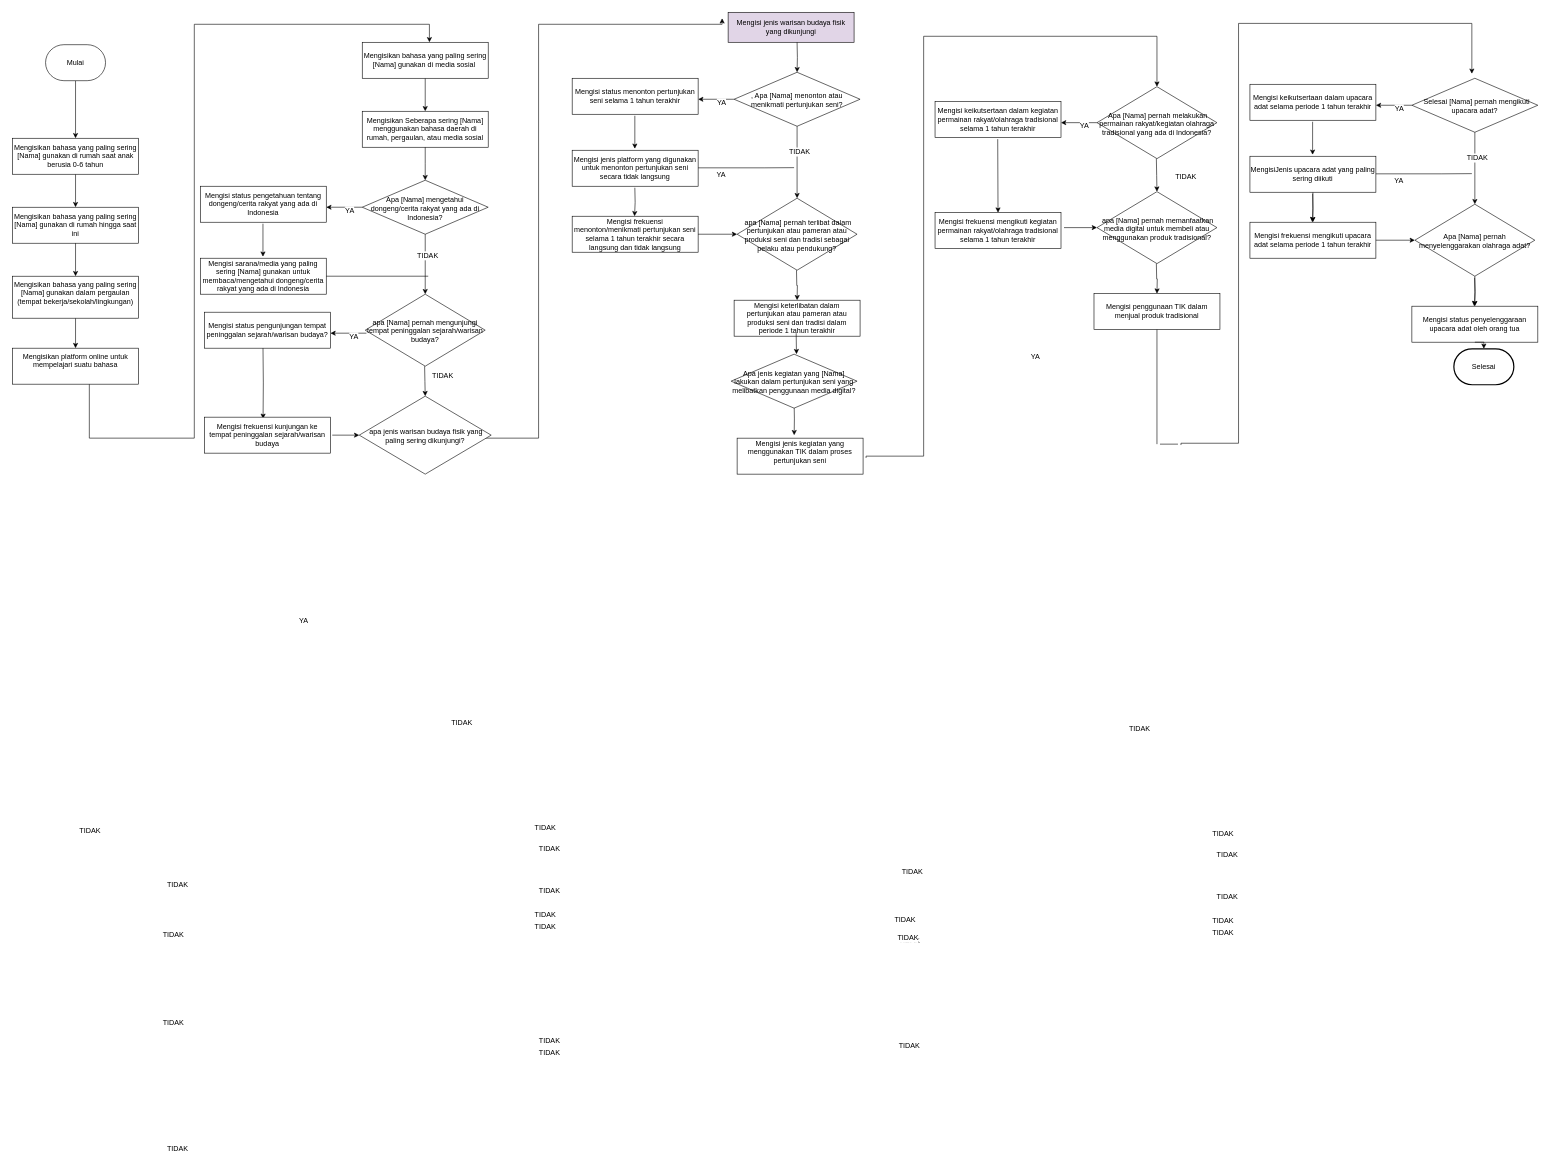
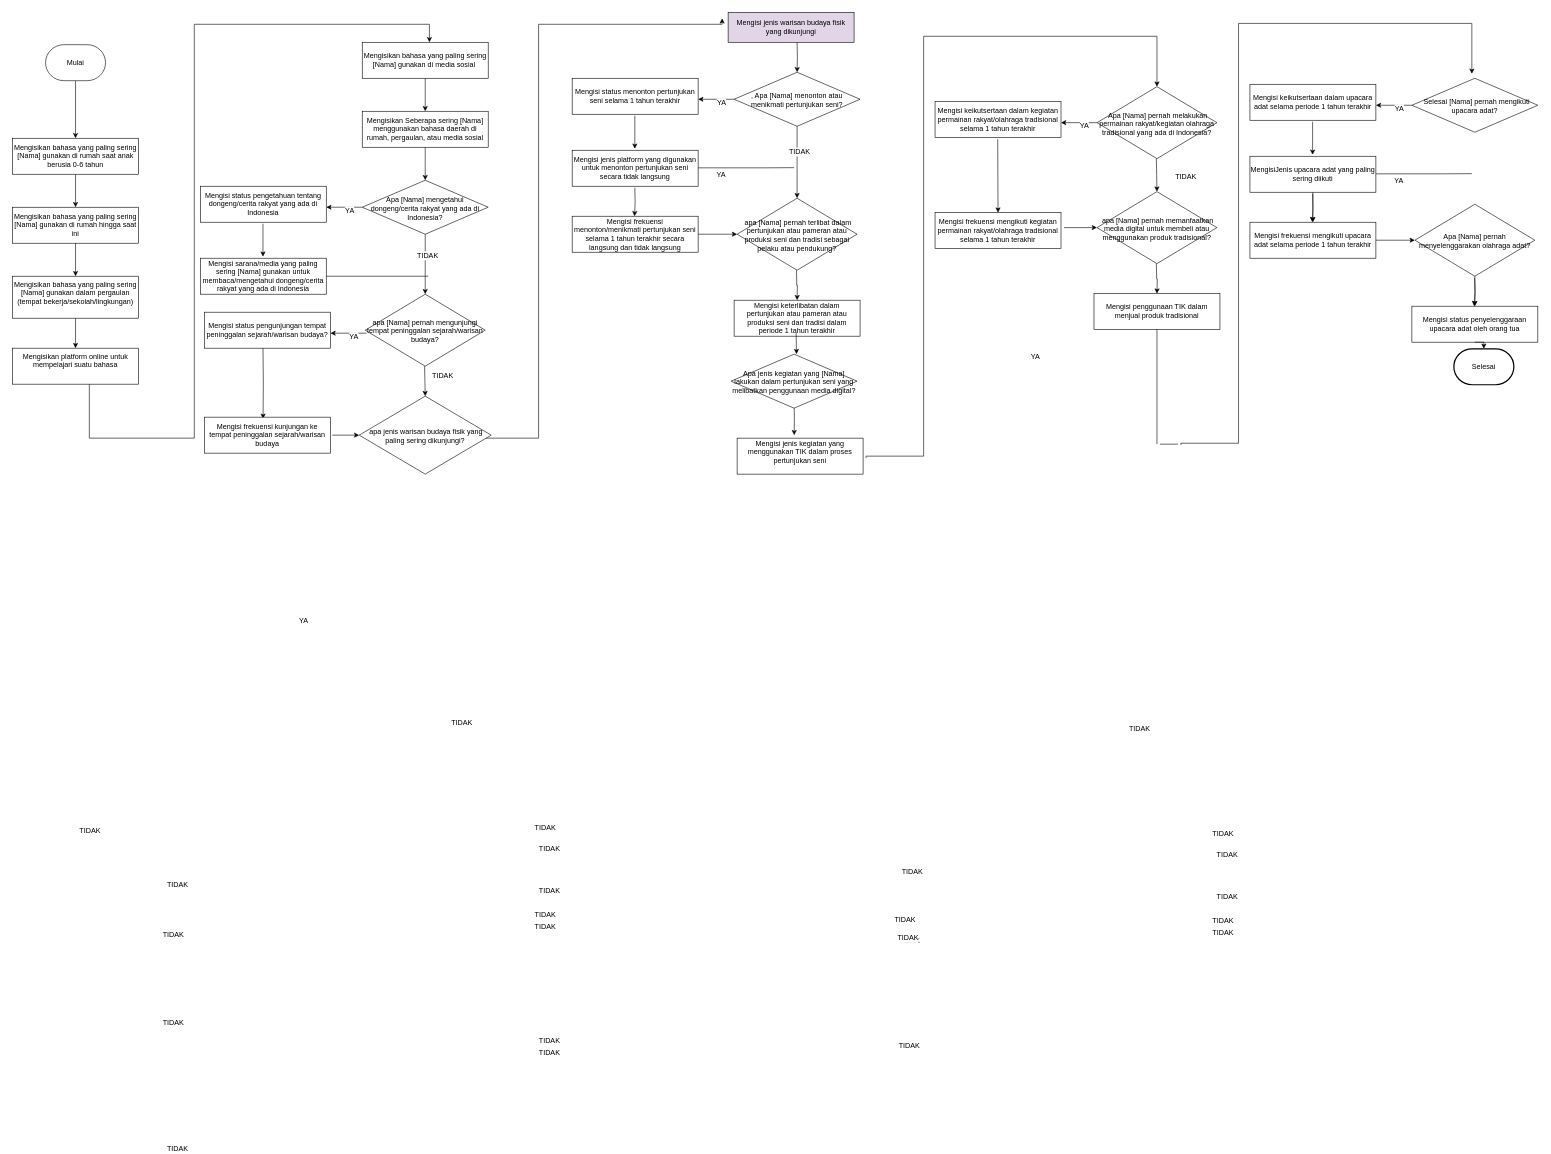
- <mxCell id="94" style="edgeStyle=orthogonalEdgeStyle;rounded=0;orthogonalLoop=1;jettySize=auto;html=1;fontFamily=Helvetica;fontSize=12;entryX=0.5;entryY=0;entryDx=0;entryDy=0;entryPerimeter=0;" edge="1" parent="1" source="93" target="108"><mxGeometry relative="1" as="geometry"><mxPoint x="2458" y="320" as="targetPoint" /></mxGeometry></mxCell>
- <mxCell id="95" value="TIDAK" style="edgeLabel;html=1;align=center;verticalAlign=middle;resizable=0;points=[];fontSize=12;fontFamily=Helvetica;" connectable="0" vertex="1" parent="94"><mxGeometry x="-0.298" y="3" relative="1" as="geometry"><mxPoint as="offset" /></mxGeometry></mxCell>
